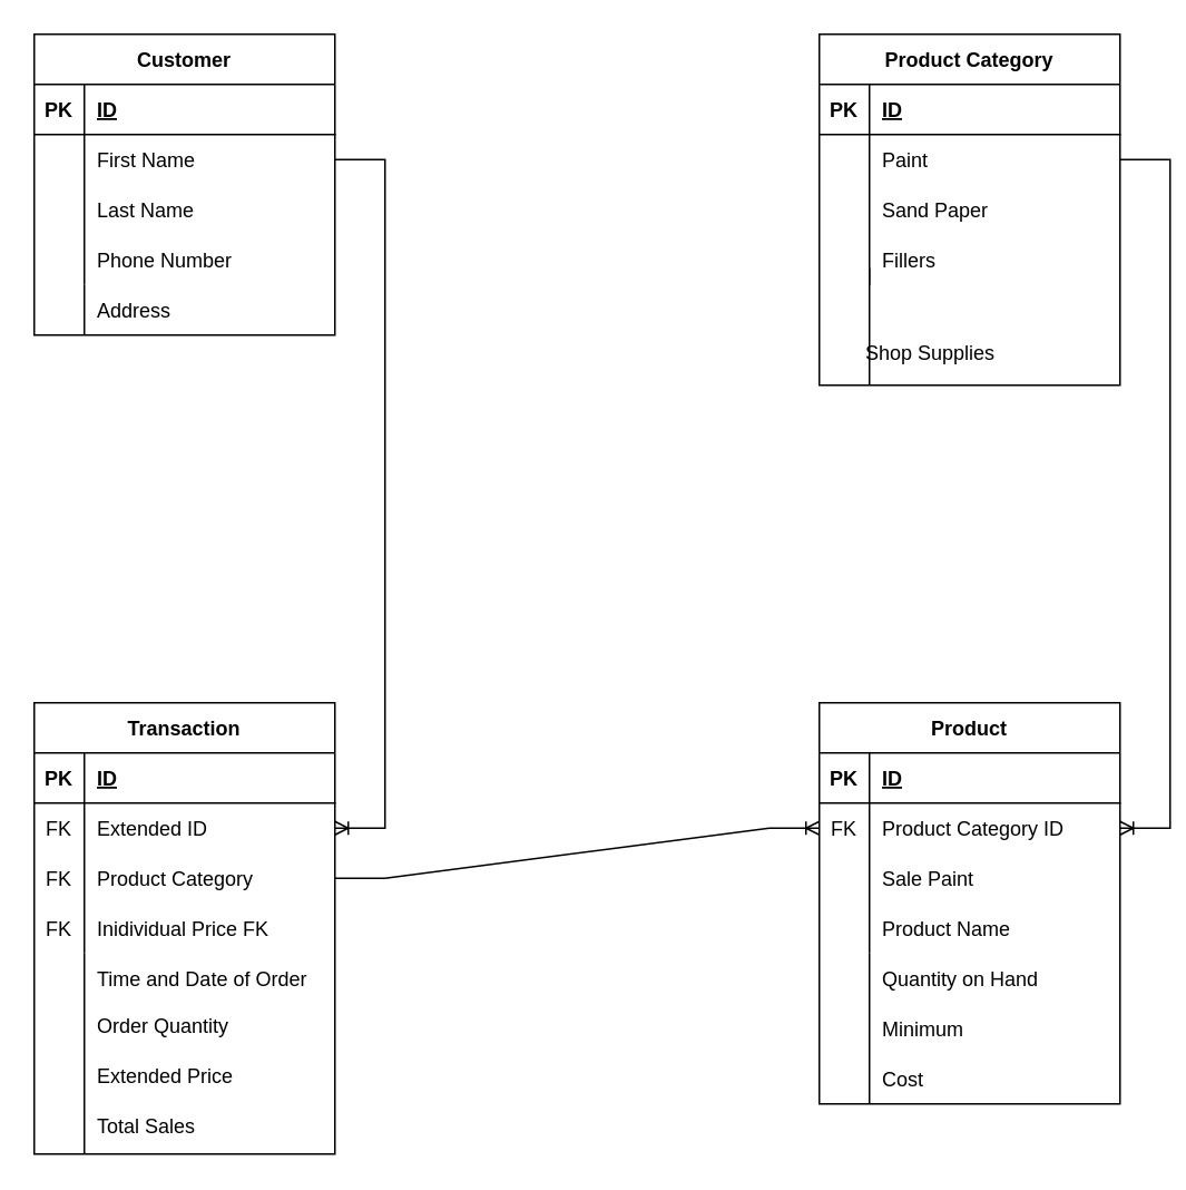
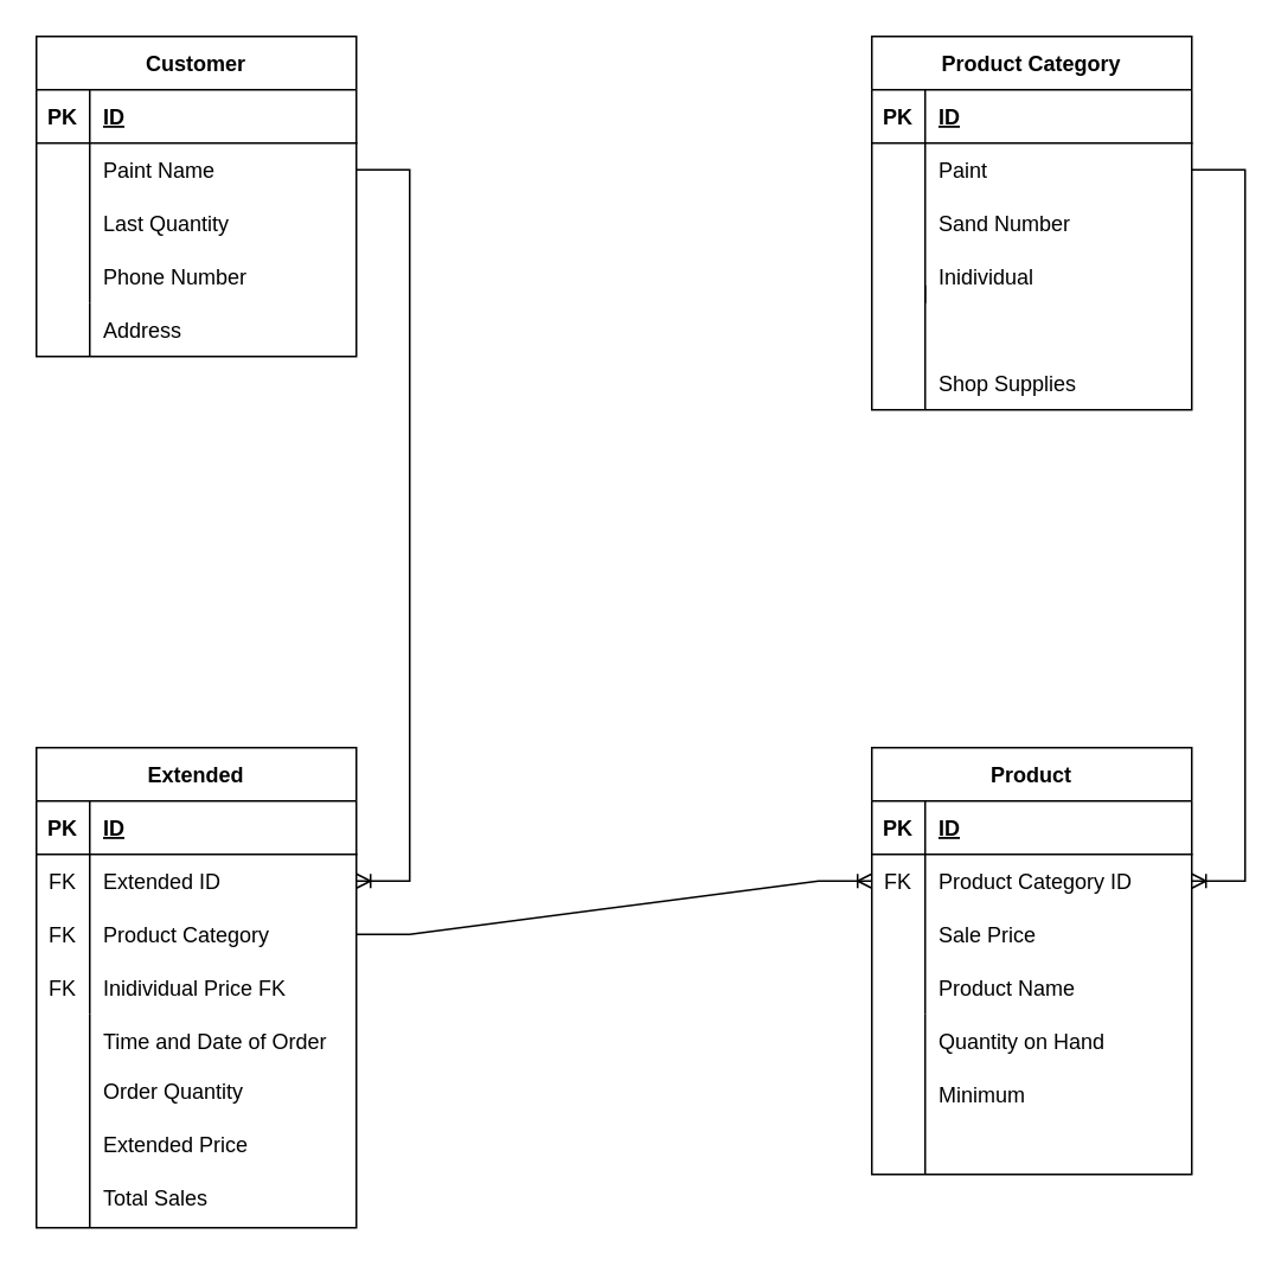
- <mxCell id="10" value="First Name" style="shape=partialRectangle;connectable=0;fillColor=none;top=0;left=0;bottom=0;right=0;align=left;spacingLeft=6;overflow=hidden;" vertex="1" parent="8"><mxGeometry x="30" width="150" height="30" as="geometry"><mxRectangle width="150" height="30" as="alternateBounds" /></mxGeometry></mxCell>
+ <mxCell id="10" value="Paint Name" style="shape=partialRectangle;connectable=0;fillColor=none;top=0;left=0;bottom=0;right=0;align=left;spacingLeft=6;overflow=hidden;" vertex="1" parent="8"><mxGeometry x="30" width="150" height="30" as="geometry"><mxRectangle width="150" height="30" as="alternateBounds" /></mxGeometry></mxCell>
- <mxCell id="13" value="Last Name" style="shape=partialRectangle;connectable=0;fillColor=none;top=0;left=0;bottom=0;right=0;align=left;spacingLeft=6;overflow=hidden;" vertex="1" parent="11"><mxGeometry x="30" width="150" height="30" as="geometry"><mxRectangle width="150" height="30" as="alternateBounds" /></mxGeometry></mxCell>
+ <mxCell id="13" value="Last Quantity" style="shape=partialRectangle;connectable=0;fillColor=none;top=0;left=0;bottom=0;right=0;align=left;spacingLeft=6;overflow=hidden;" vertex="1" parent="11"><mxGeometry x="30" width="150" height="30" as="geometry"><mxRectangle width="150" height="30" as="alternateBounds" /></mxGeometry></mxCell>
- <mxCell id="28" value="Sand Paper" style="shape=partialRectangle;connectable=0;fillColor=none;top=0;left=0;bottom=0;right=0;align=left;spacingLeft=6;overflow=hidden;" vertex="1" parent="26"><mxGeometry x="30" width="150" height="30" as="geometry"><mxRectangle width="150" height="30" as="alternateBounds" /></mxGeometry></mxCell>
+ <mxCell id="28" value="Sand Number" style="shape=partialRectangle;connectable=0;fillColor=none;top=0;left=0;bottom=0;right=0;align=left;spacingLeft=6;overflow=hidden;" vertex="1" parent="26"><mxGeometry x="30" width="150" height="30" as="geometry"><mxRectangle width="150" height="30" as="alternateBounds" /></mxGeometry></mxCell>
- <mxCell id="31" value="Fillers" style="shape=partialRectangle;connectable=0;fillColor=none;top=0;left=0;bottom=0;right=0;align=left;spacingLeft=6;overflow=hidden;" vertex="1" parent="29"><mxGeometry x="30" width="150" height="30" as="geometry"><mxRectangle width="150" height="30" as="alternateBounds" /></mxGeometry></mxCell>
+ <mxCell id="31" value="Inidividual" style="shape=partialRectangle;connectable=0;fillColor=none;top=0;left=0;bottom=0;right=0;align=left;spacingLeft=6;overflow=hidden;" vertex="1" parent="29"><mxGeometry x="30" width="150" height="30" as="geometry"><mxRectangle width="150" height="30" as="alternateBounds" /></mxGeometry></mxCell>
- <mxCell id="32" value="Shop Supplies" style="shape=partialRectangle;connectable=0;fillColor=none;top=0;left=0;bottom=0;right=0;align=left;spacingLeft=6;overflow=hidden;" vertex="1" parent="18"><mxGeometry x="20" y="175" width="150" height="30" as="geometry"><mxRectangle width="150" height="30" as="alternateBounds" /></mxGeometry></mxCell>
+ <mxCell id="32" value="Shop Supplies" style="shape=partialRectangle;connectable=0;fillColor=none;top=0;left=0;bottom=0;right=0;align=left;spacingLeft=6;overflow=hidden;" vertex="1" parent="18"><mxGeometry x="30" y="180" width="150" height="30" as="geometry"><mxRectangle width="150" height="30" as="alternateBounds" /></mxGeometry></mxCell>
- <mxCell id="56" value="Transaction" style="shape=table;startSize=30;container=1;collapsible=1;childLayout=tableLayout;fixedRows=1;rowLines=0;fontStyle=1;align=center;resizeLast=1;" vertex="1" parent="55"><mxGeometry width="180" height="270" as="geometry"><mxRectangle x="-100" y="450" width="70" height="30" as="alternateBounds" /></mxGeometry></mxCell>
+ <mxCell id="56" value="Extended" style="shape=table;startSize=30;container=1;collapsible=1;childLayout=tableLayout;fixedRows=1;rowLines=0;fontStyle=1;align=center;resizeLast=1;" vertex="1" parent="55"><mxGeometry width="180" height="270" as="geometry"><mxRectangle x="-100" y="450" width="70" height="30" as="alternateBounds" /></mxGeometry></mxCell>
- <mxCell id="45" value="Sale Paint" style="shape=partialRectangle;connectable=0;fillColor=none;top=0;left=0;bottom=0;right=0;align=left;spacingLeft=6;overflow=hidden;" vertex="1" parent="43"><mxGeometry x="30" width="150" height="30" as="geometry"><mxRectangle width="150" height="30" as="alternateBounds" /></mxGeometry></mxCell>
+ <mxCell id="45" value="Sale Price" style="shape=partialRectangle;connectable=0;fillColor=none;top=0;left=0;bottom=0;right=0;align=left;spacingLeft=6;overflow=hidden;" vertex="1" parent="43"><mxGeometry x="30" width="150" height="30" as="geometry"><mxRectangle width="150" height="30" as="alternateBounds" /></mxGeometry></mxCell>
- <mxCell id="51" value="Cost " style="shape=partialRectangle;connectable=0;fillColor=none;top=0;left=0;bottom=0;right=0;align=left;spacingLeft=6;overflow=hidden;" vertex="1" parent="35"><mxGeometry x="30" y="210" width="150" height="30" as="geometry"><mxRectangle width="150" height="30" as="alternateBounds" /></mxGeometry></mxCell>
